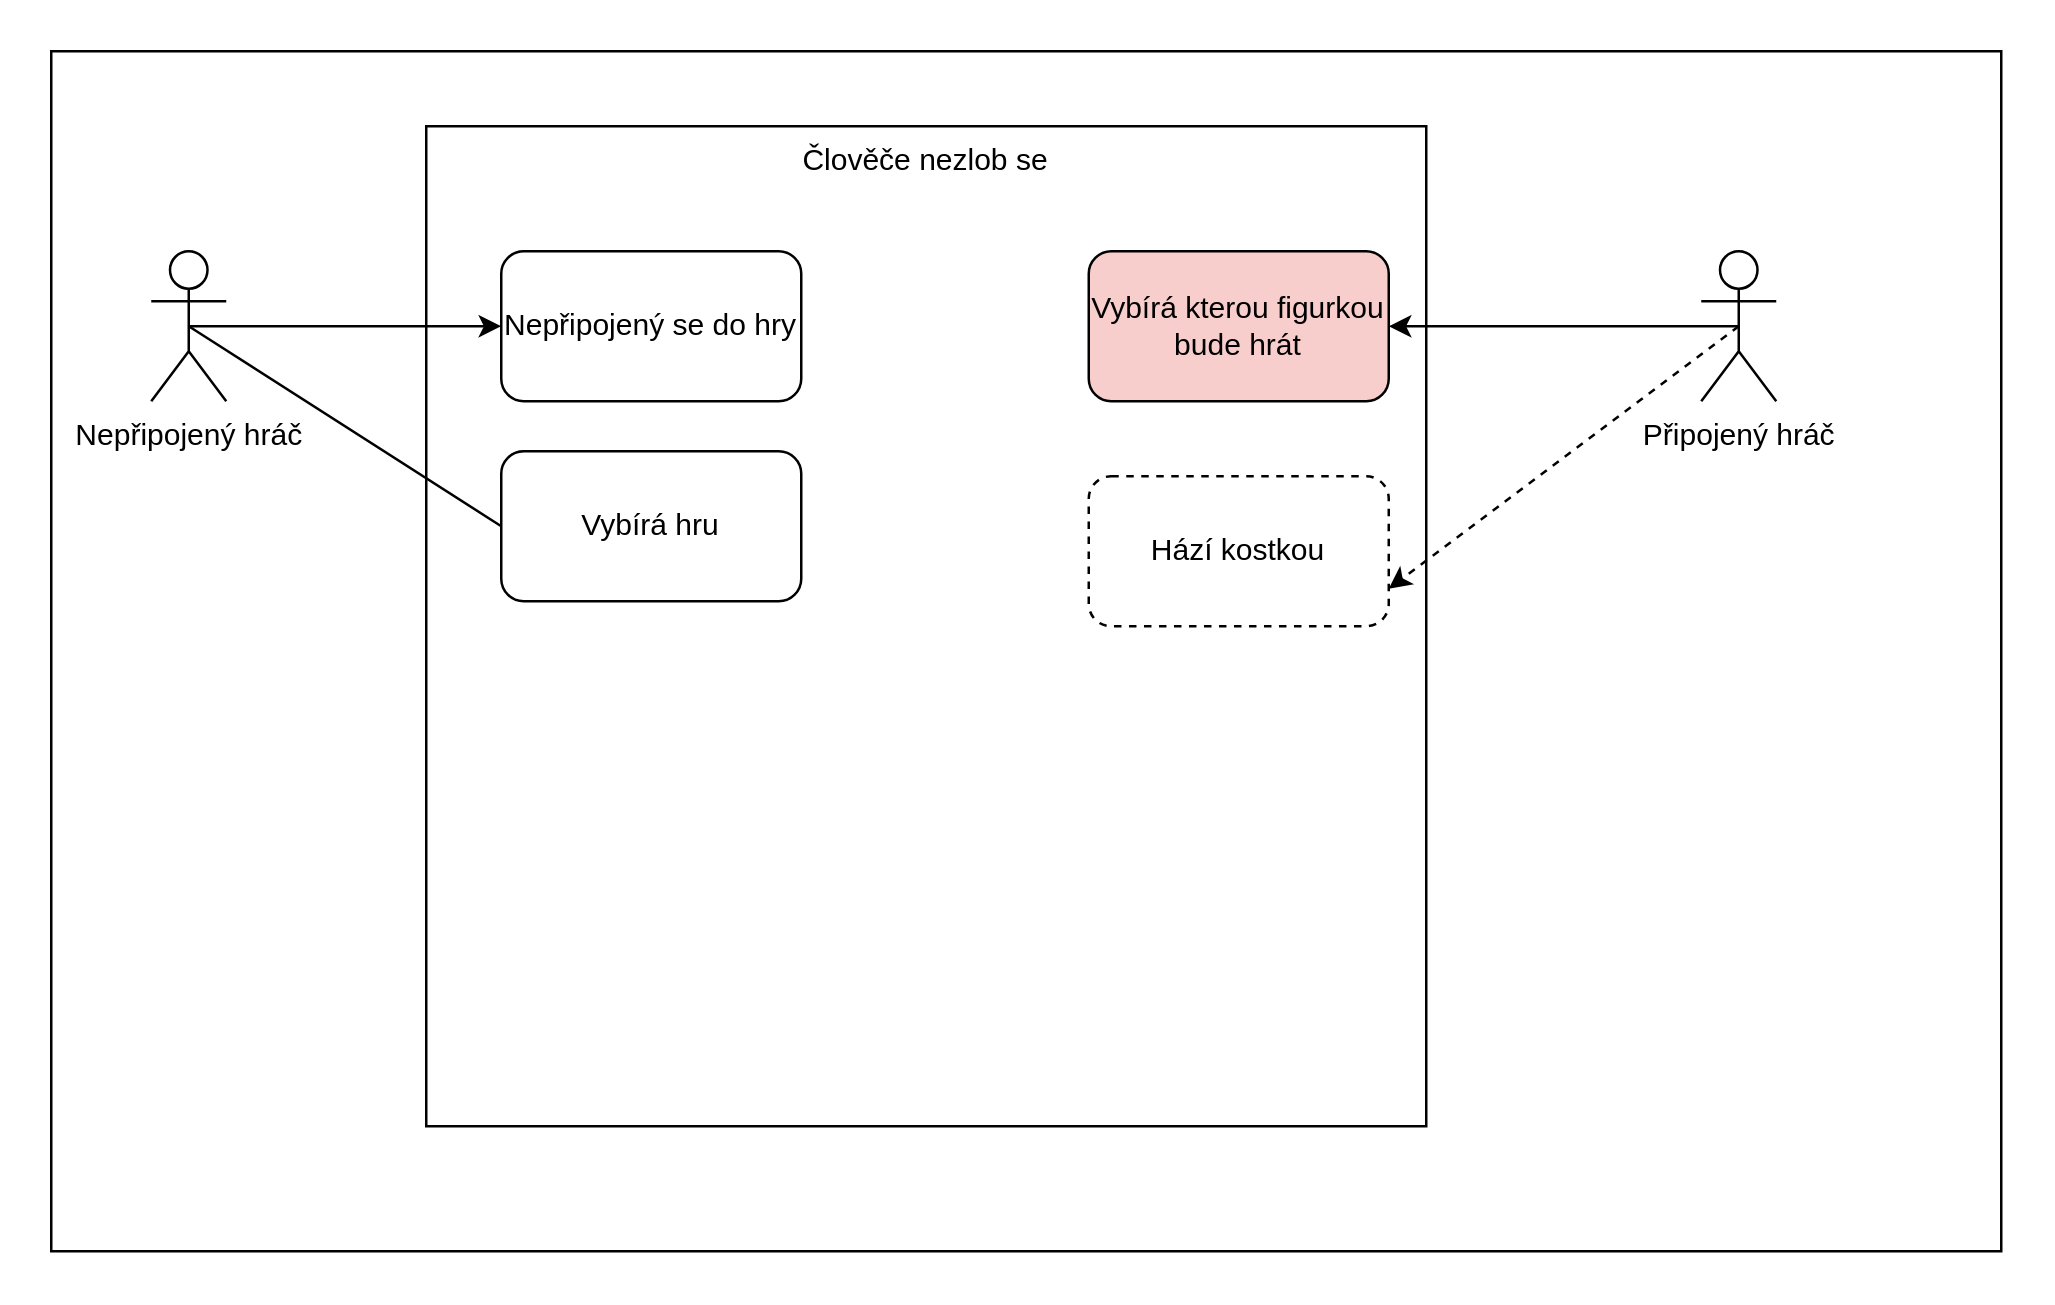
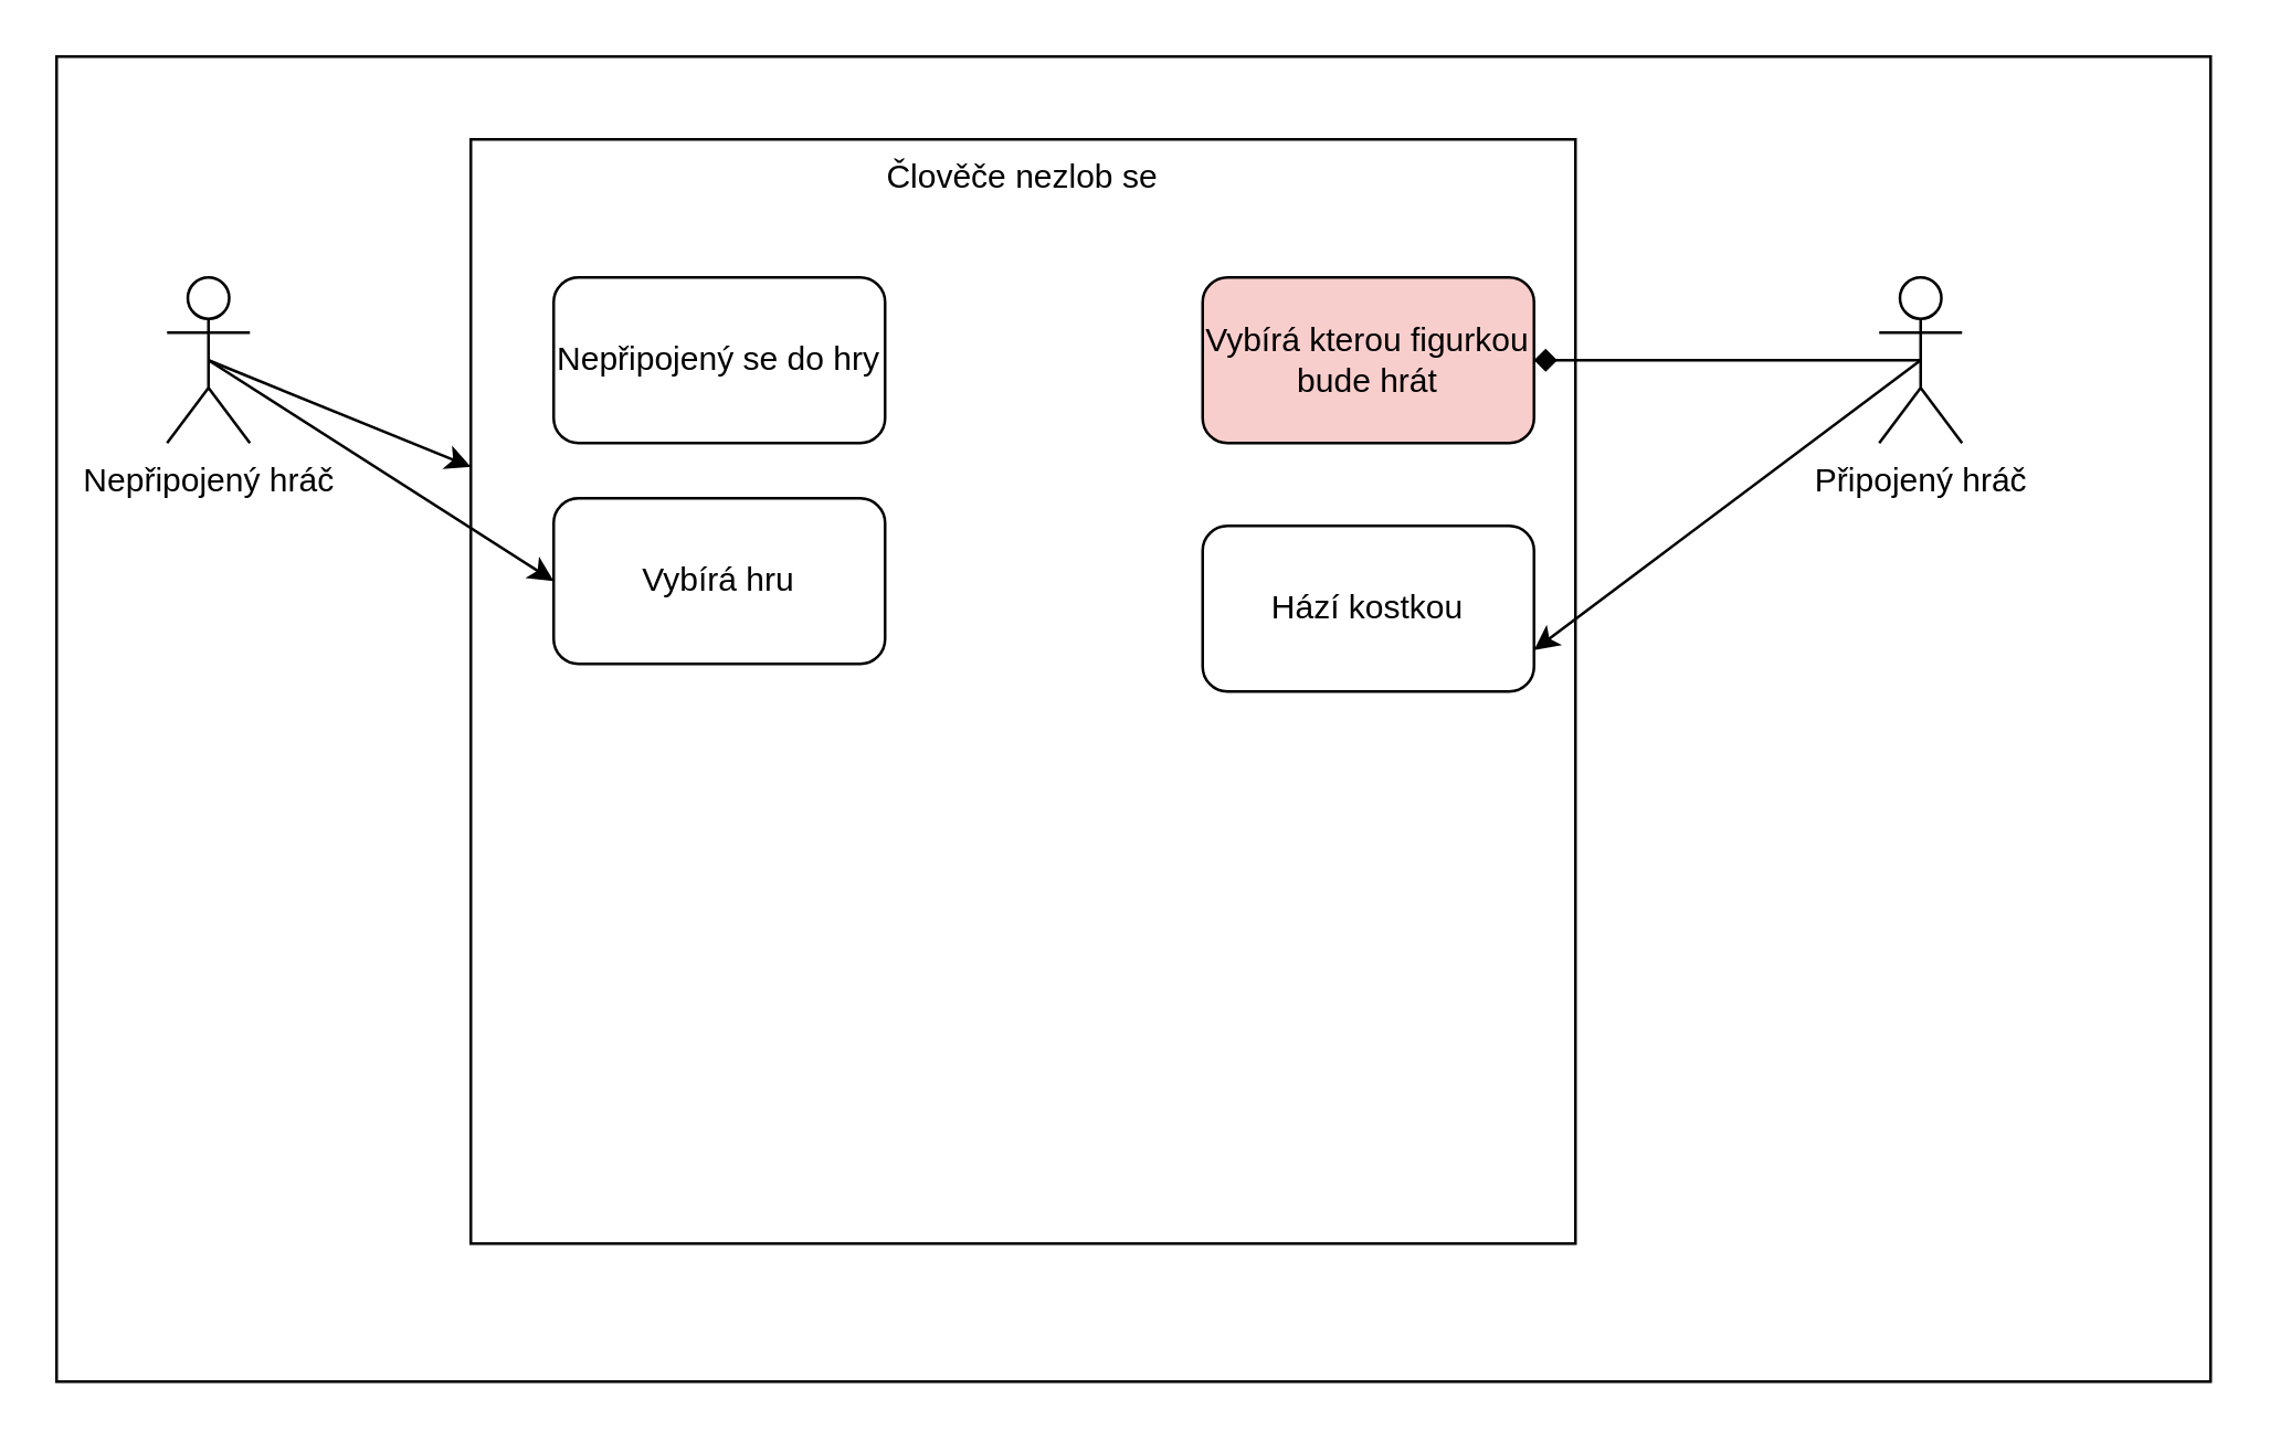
- <mxCell id="4" style="edgeStyle=none;html=1;exitX=0.5;exitY=0.5;exitDx=0;exitDy=0;exitPerimeter=0;" edge="1" parent="1" source="8" target="9"><mxGeometry relative="1" as="geometry" /></mxCell>
+ <mxCell id="4" style="edgeStyle=none;html=1;exitX=0.5;exitY=0.5;exitDx=0;exitDy=0;exitPerimeter=0;" edge="1" parent="1" source="8" target="3"><mxGeometry relative="1" as="geometry" /></mxCell>
- <mxCell id="12" style="edgeStyle=none;html=1;exitX=0.5;exitY=0.5;exitDx=0;exitDy=0;exitPerimeter=0;" edge="1" parent="1" source="13" target="10"><mxGeometry relative="1" as="geometry" /></mxCell>
+ <mxCell id="12" style="edgeStyle=none;html=1;exitX=0.5;exitY=0.5;exitDx=0;exitDy=0;exitPerimeter=0;endArrow=diamond;" edge="1" parent="1" source="13" target="10"><mxGeometry relative="1" as="geometry" /></mxCell>
- <mxCell id="11" style="edgeStyle=none;html=1;exitX=0.5;exitY=0.5;exitDx=0;exitDy=0;exitPerimeter=0;entryX=1;entryY=0.75;entryDx=0;entryDy=0;dashed=1;" edge="1" parent="1" source="13" target="6"><mxGeometry relative="1" as="geometry" /></mxCell>
+ <mxCell id="11" style="edgeStyle=none;html=1;exitX=0.5;exitY=0.5;exitDx=0;exitDy=0;exitPerimeter=0;entryX=1;entryY=0.75;entryDx=0;entryDy=0;" edge="1" parent="1" source="13" target="6"><mxGeometry relative="1" as="geometry" /></mxCell>
- <mxCell id="5" style="edgeStyle=none;html=1;exitX=0.5;exitY=0.5;exitDx=0;exitDy=0;exitPerimeter=0;entryX=0;entryY=0.5;entryDx=0;entryDy=0;endArrow=none;" edge="1" parent="1" source="8" target="7"><mxGeometry relative="1" as="geometry" /></mxCell>
+ <mxCell id="5" style="edgeStyle=none;html=1;exitX=0.5;exitY=0.5;exitDx=0;exitDy=0;exitPerimeter=0;entryX=0;entryY=0.5;entryDx=0;entryDy=0;" edge="1" parent="1" source="8" target="7"><mxGeometry relative="1" as="geometry" /></mxCell>
- <mxCell id="6" value="Hází kostkou" style="rounded=1;whiteSpace=wrap;html=1;dashed=1;" vertex="1" parent="1"><mxGeometry x="435" y="190" width="120" height="60" as="geometry" /></mxCell>
+ <mxCell id="6" value="Hází kostkou" style="rounded=1;whiteSpace=wrap;html=1;" vertex="1" parent="1"><mxGeometry x="435" y="190" width="120" height="60" as="geometry" /></mxCell>
